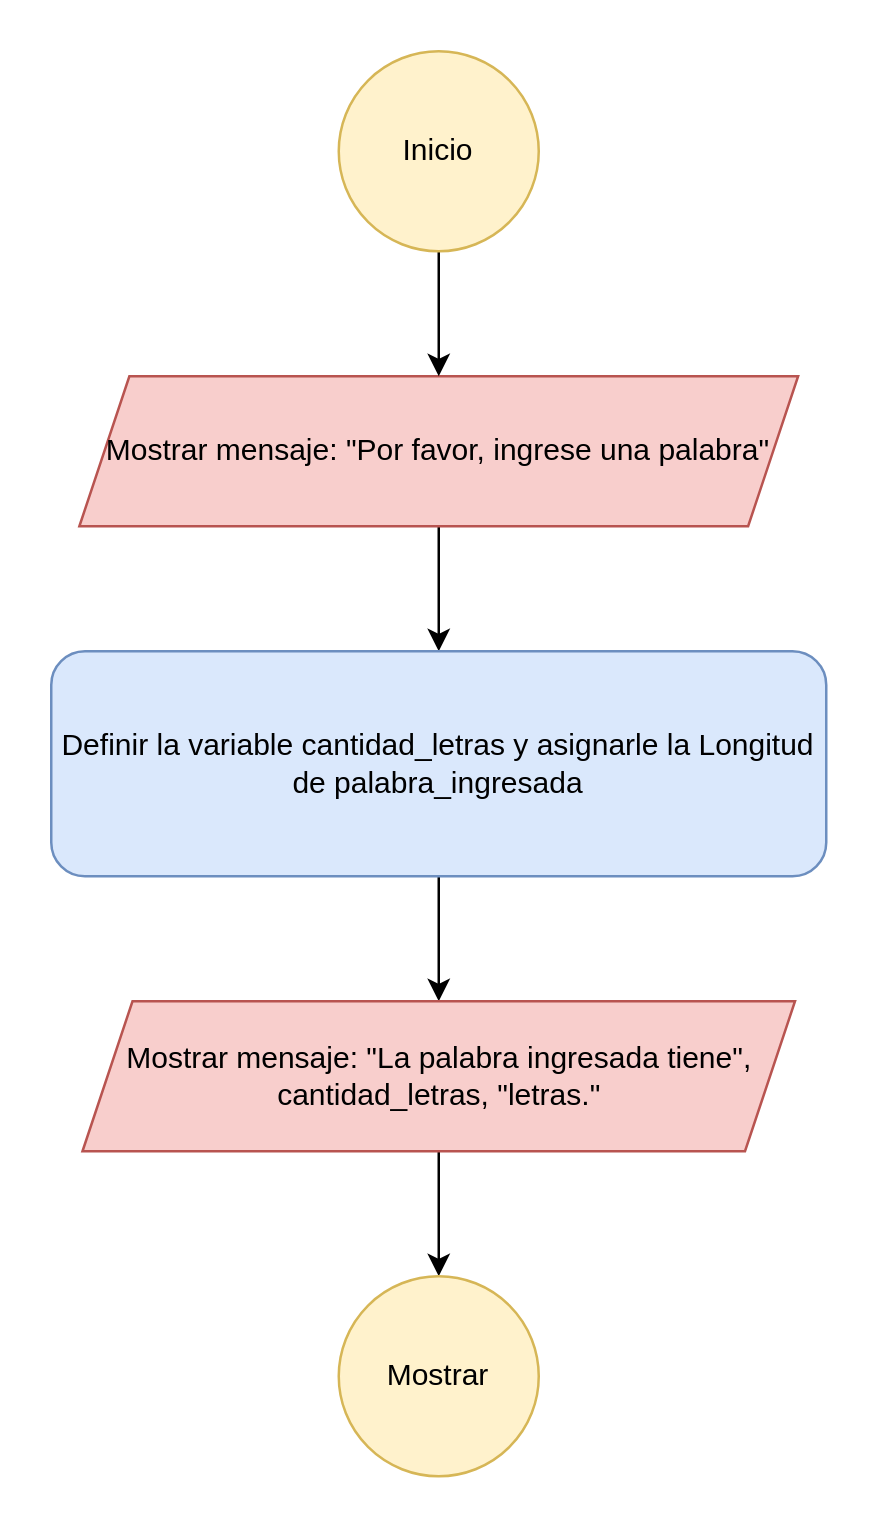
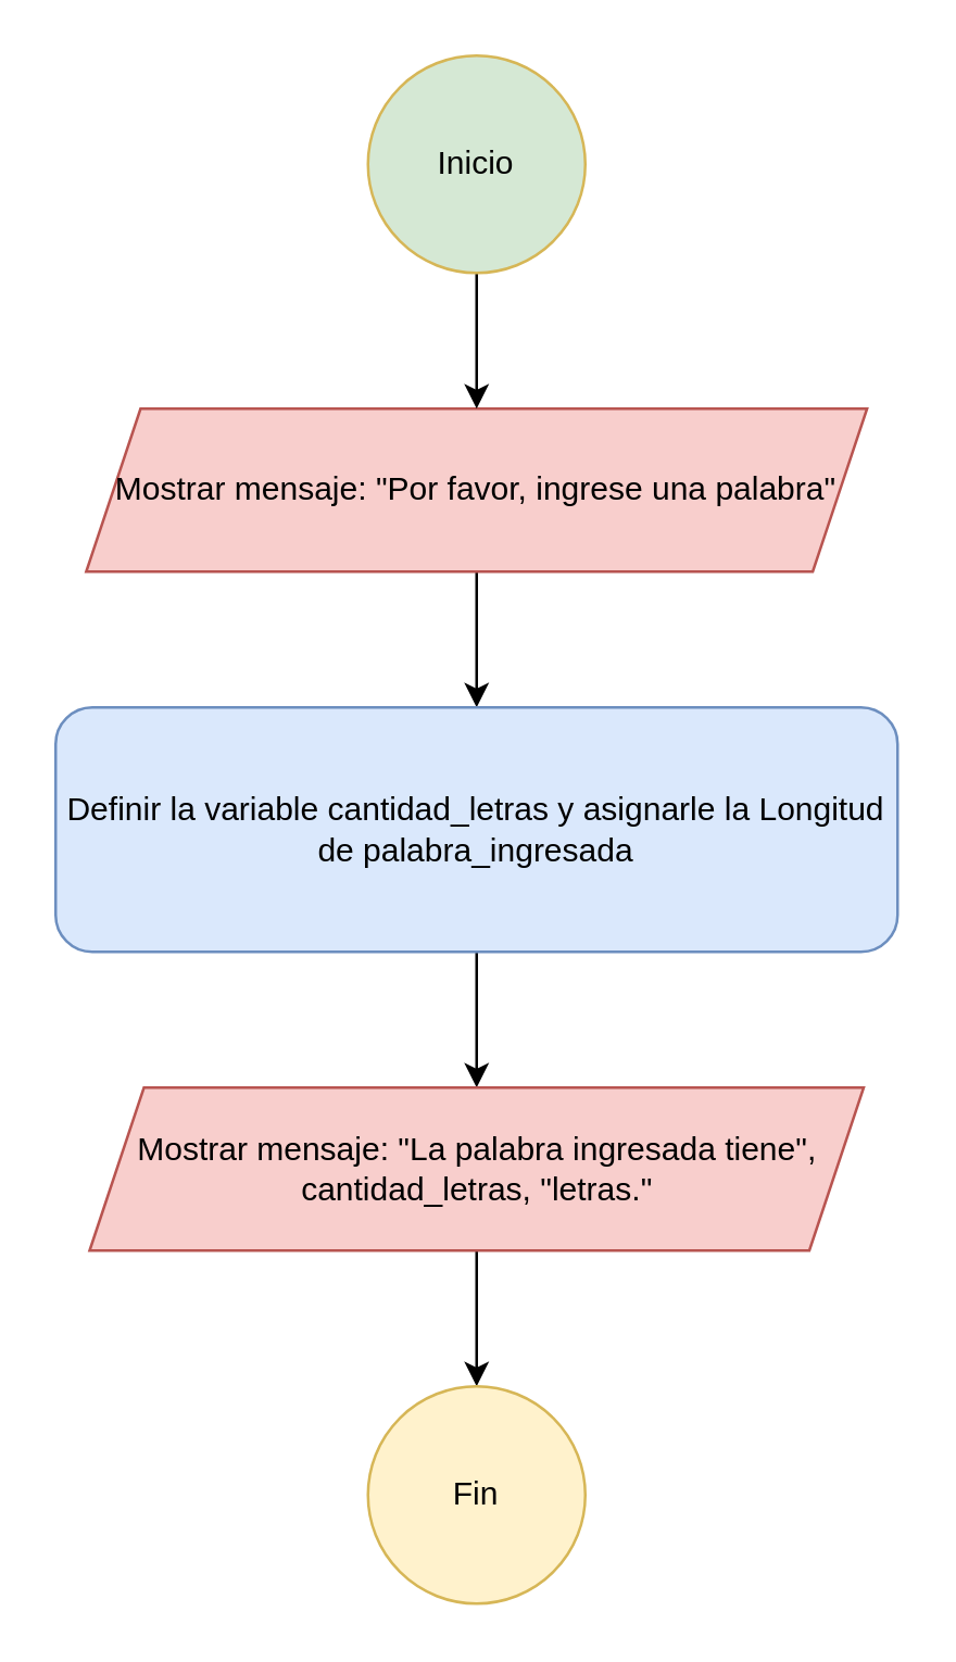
- <mxCell id="10" value="Inicio" style="ellipse;whiteSpace=wrap;html=1;aspect=fixed;fillColor=#fff2cc;strokeColor=#d6b656;" vertex="1" parent="1"><mxGeometry x="135" y="20" width="80" height="80" as="geometry" /></mxCell>
+ <mxCell id="10" value="Inicio" style="ellipse;whiteSpace=wrap;html=1;aspect=fixed;fillColor=#d5e8d4;strokeColor=#d6b656;" vertex="1" parent="1"><mxGeometry x="135" y="20" width="80" height="80" as="geometry" /></mxCell>
- <mxCell id="8" value="Mostrar" style="ellipse;whiteSpace=wrap;html=1;aspect=fixed;fillColor=#fff2cc;strokeColor=#d6b656;" vertex="1" parent="1"><mxGeometry x="135" y="510" width="80" height="80" as="geometry" /></mxCell>
+ <mxCell id="8" value="Fin" style="ellipse;whiteSpace=wrap;html=1;aspect=fixed;fillColor=#fff2cc;strokeColor=#d6b656;" vertex="1" parent="1"><mxGeometry x="135" y="510" width="80" height="80" as="geometry" /></mxCell>
